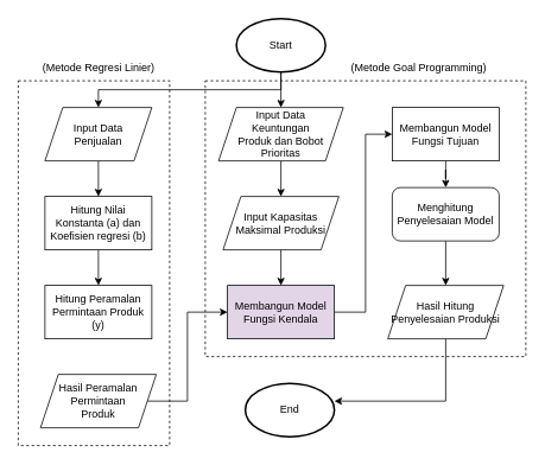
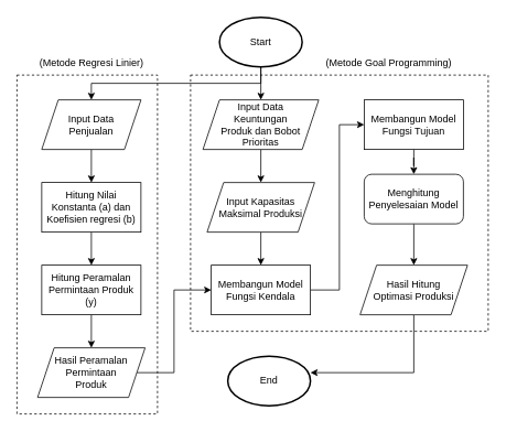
- <mxCell id="15" value="Membangun Model&lt;div&gt;Fungsi Kendala&lt;/div&gt;" style="rounded=0;whiteSpace=wrap;html=1;fillColor=#e1d5e7;" parent="1" vertex="1"><mxGeometry x="255" y="320" width="120" height="60" as="geometry" /></mxCell>
+ <mxCell id="15" value="Membangun Model&lt;div&gt;Fungsi Kendala&lt;/div&gt;" style="rounded=0;whiteSpace=wrap;html=1;" parent="1" vertex="1"><mxGeometry x="255" y="320" width="120" height="60" as="geometry" /></mxCell>
- <mxCell id="25" value="Hasil Hitung&lt;div&gt;Penyelesaian Produksi&lt;/div&gt;" style="shape=parallelogram;perimeter=parallelogramPerimeter;whiteSpace=wrap;html=1;fixedSize=1;" parent="1" vertex="1"><mxGeometry x="435" y="320" width="130" height="60" as="geometry" /></mxCell>
+ <mxCell id="25" value="Hasil Hitung&lt;div&gt;Optimasi Produksi&lt;/div&gt;" style="shape=parallelogram;perimeter=parallelogramPerimeter;whiteSpace=wrap;html=1;fixedSize=1;" parent="1" vertex="1"><mxGeometry x="435" y="320" width="130" height="60" as="geometry" /></mxCell>
+ <mxCell id="12" style="edgeStyle=orthogonalEdgeStyle;rounded=0;orthogonalLoop=1;jettySize=auto;html=1;" parent="1" source="13" target="19" edge="1"><mxGeometry relative="1" as="geometry" /></mxCell>
